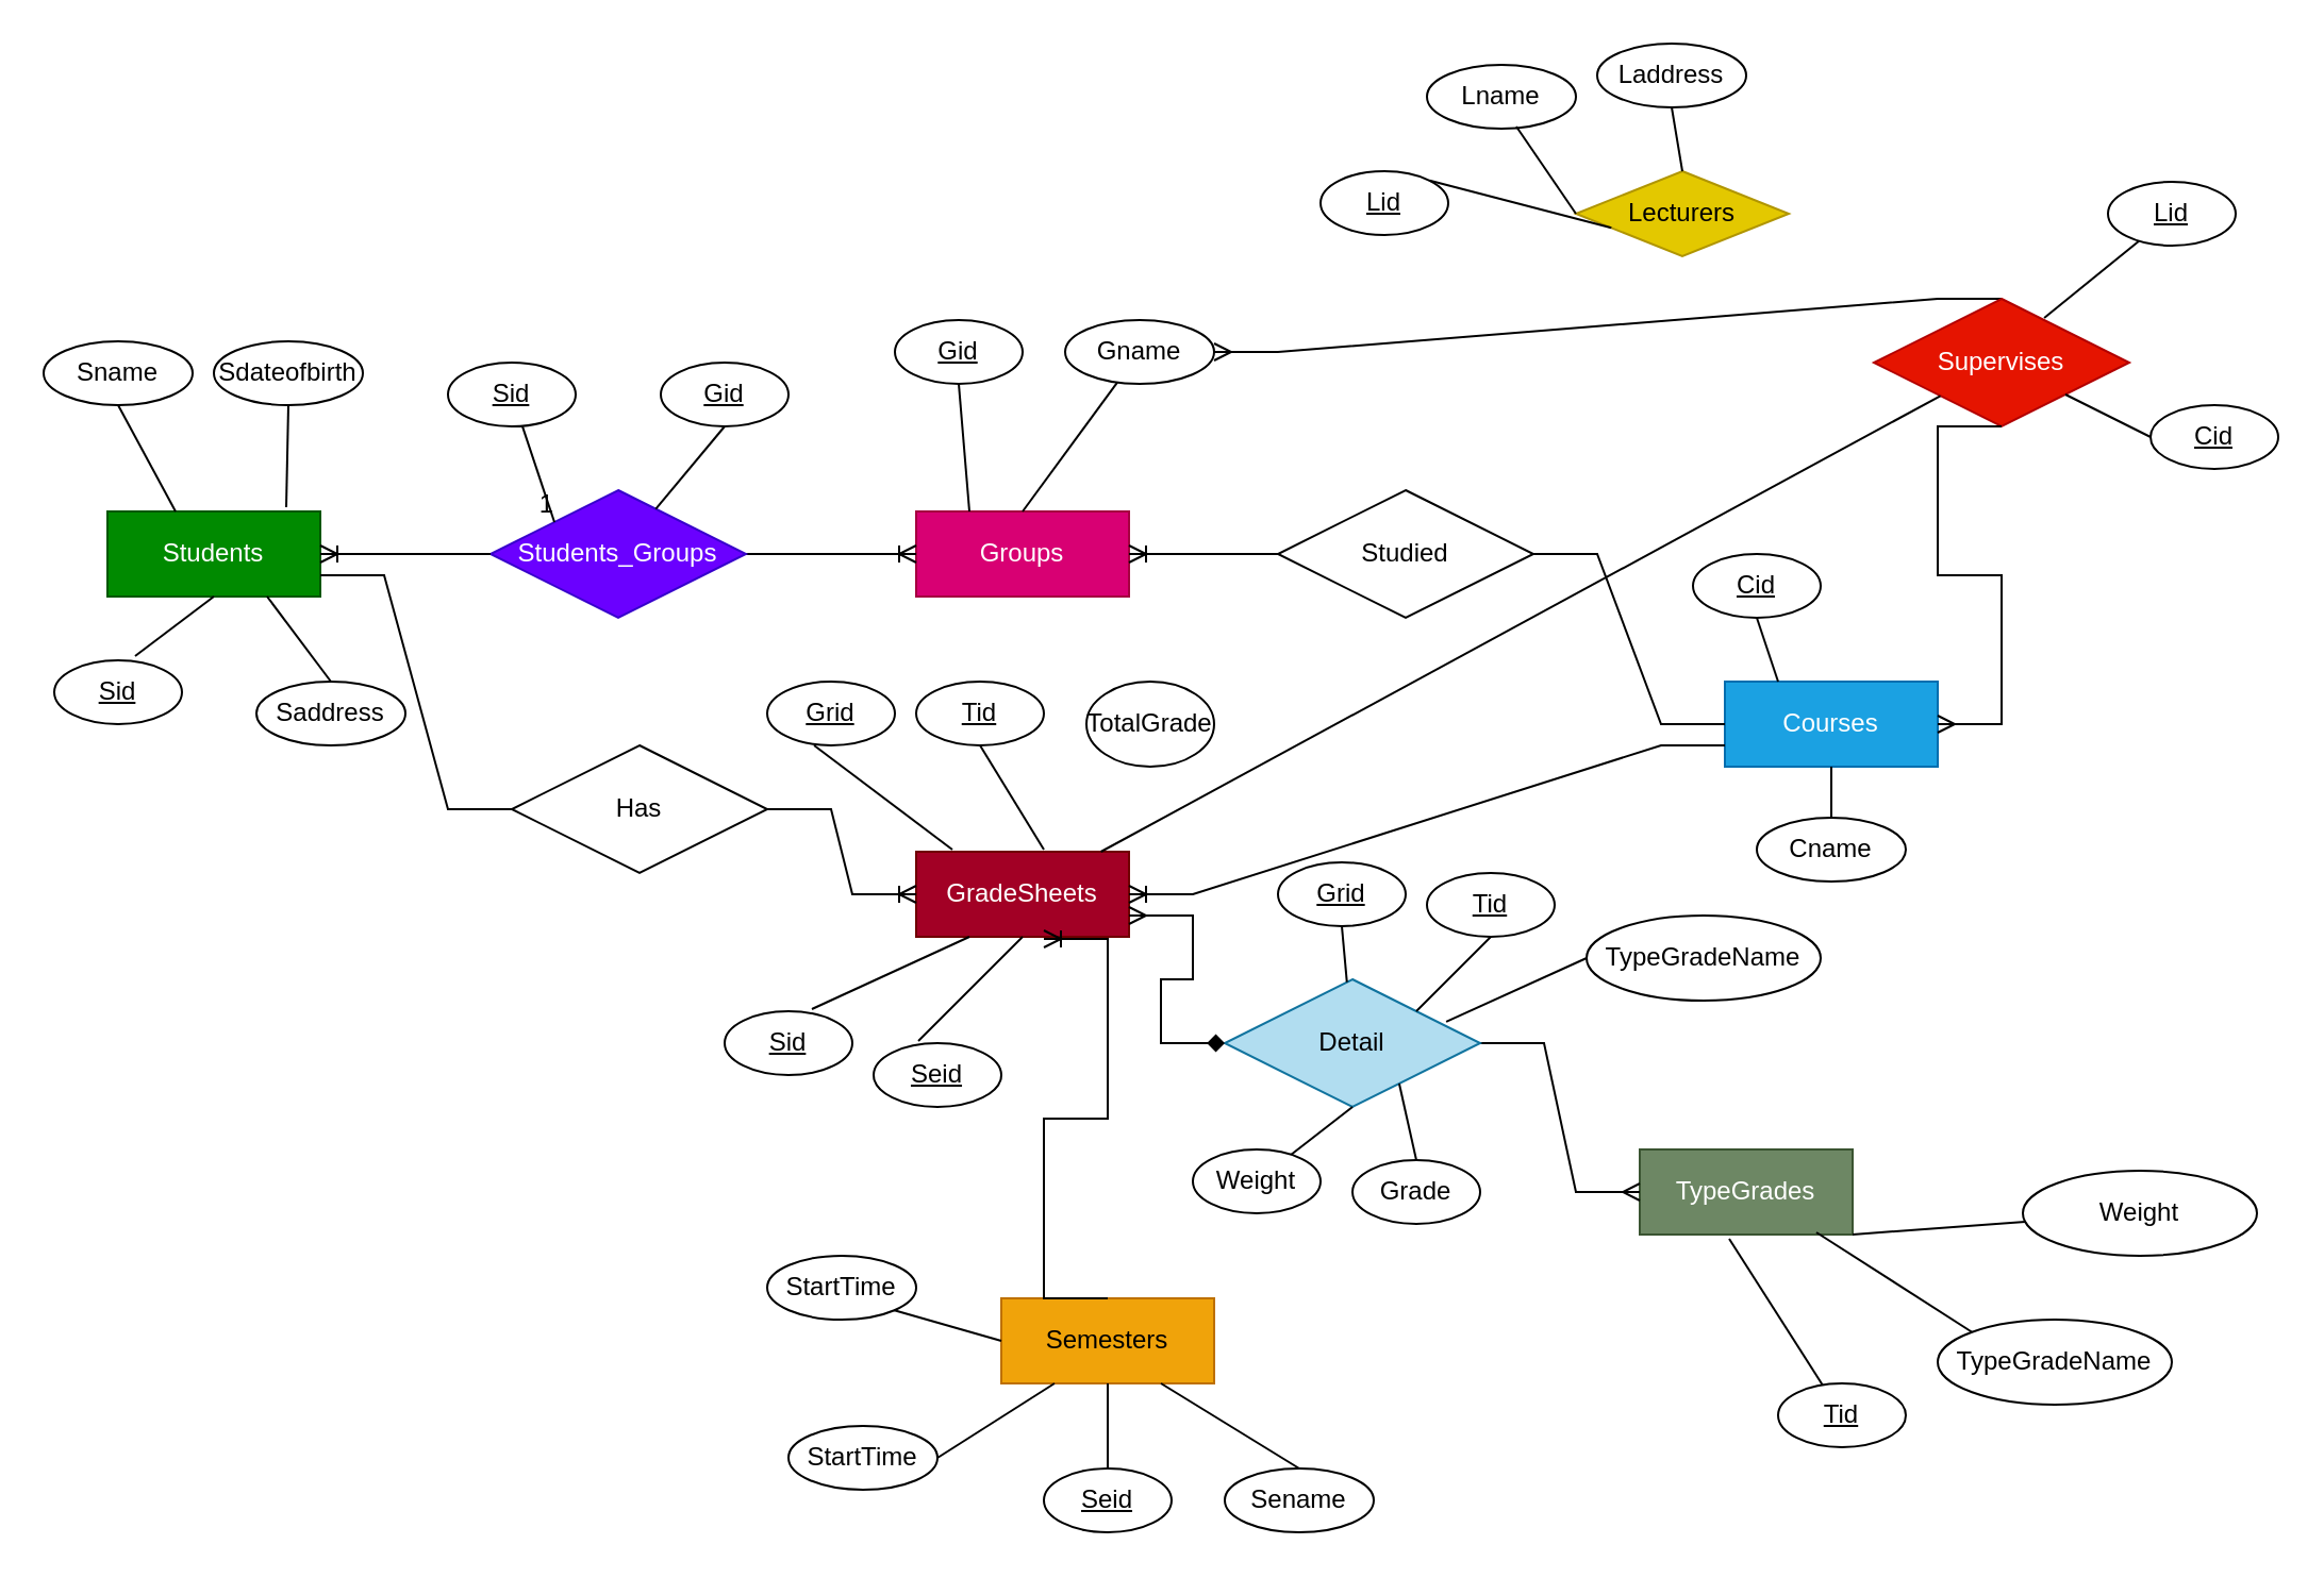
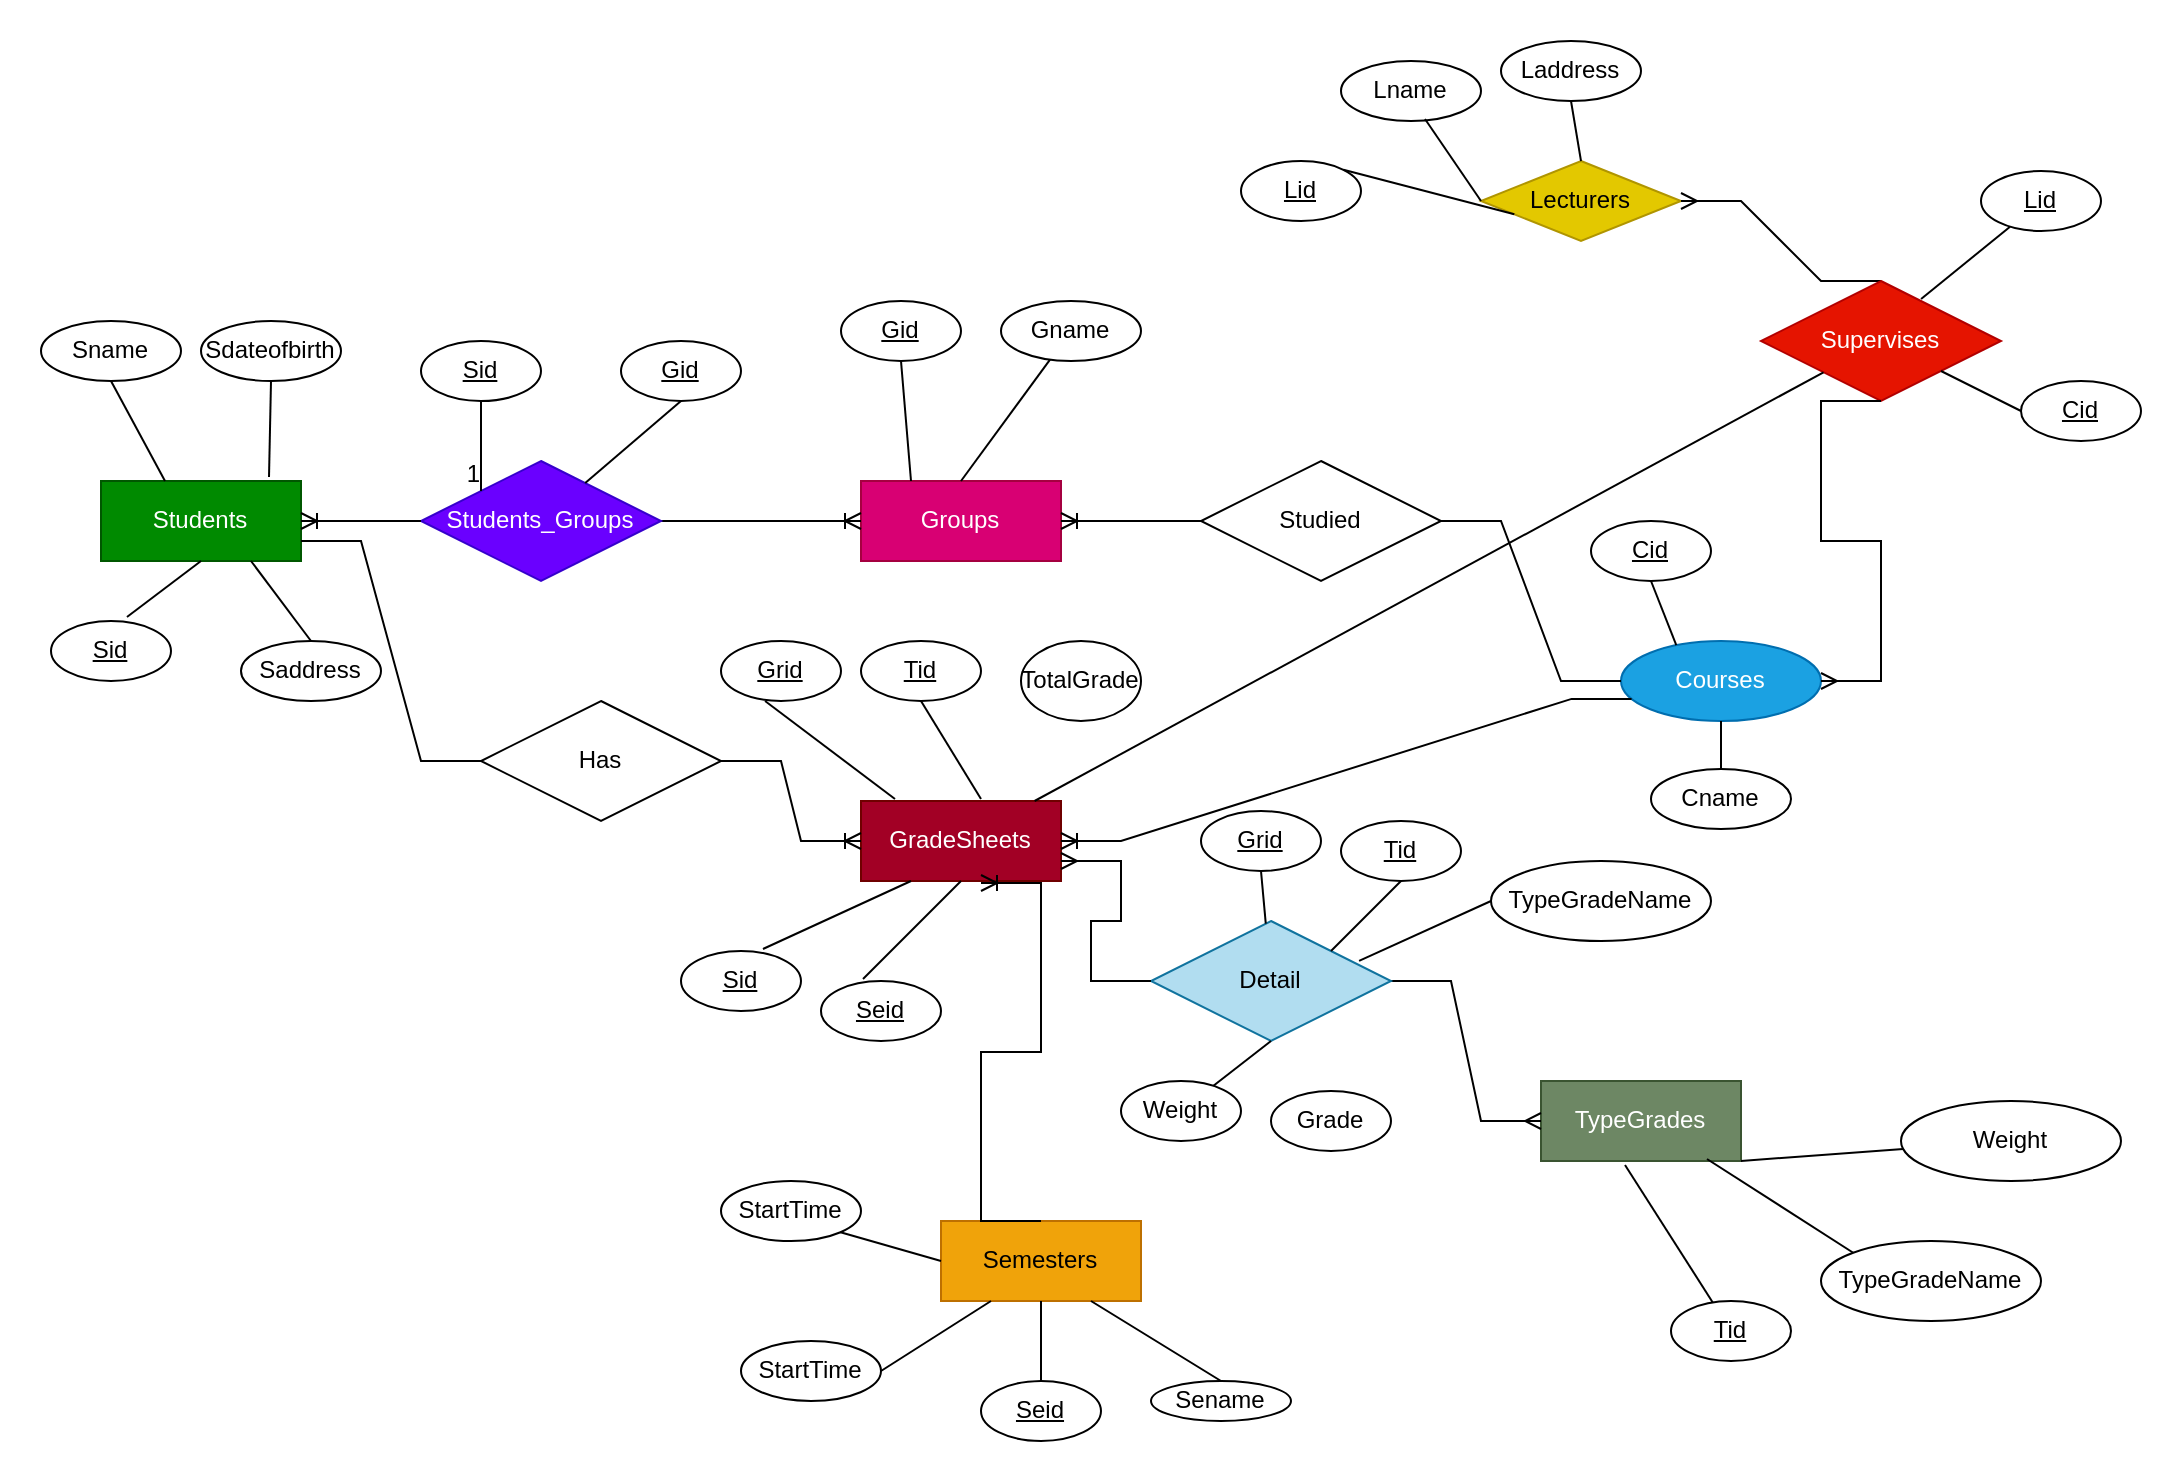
- <mxCell id="14" value="" style="edgeStyle=entityRelationEdgeStyle;fontSize=12;html=1;endArrow=ERmany;startArrow=none;rounded=0;exitX=0.5;exitY=0;exitDx=0;exitDy=0;" edge="1" parent="1" source="15" target="24"><mxGeometry width="100" height="100" relative="1" as="geometry"><mxPoint x="870" y="270" as="sourcePoint" /><mxPoint x="970" y="170" as="targetPoint" /></mxGeometry></mxCell>
+ <mxCell id="14" value="" style="edgeStyle=entityRelationEdgeStyle;fontSize=12;html=1;endArrow=ERmany;startArrow=none;rounded=0;exitX=0.5;exitY=0;exitDx=0;exitDy=0;entryX=1;entryY=0.5;entryDx=0;entryDy=0;" edge="1" parent="1" source="15" target="5"><mxGeometry width="100" height="100" relative="1" as="geometry"><mxPoint x="870" y="270" as="sourcePoint" /><mxPoint x="970" y="170" as="targetPoint" /></mxGeometry></mxCell>
- <mxCell id="9" value="Students_Groups" style="shape=rhombus;perimeter=rhombusPerimeter;whiteSpace=wrap;html=1;align=center;fillColor=#6a00ff;fontColor=#ffffff;strokeColor=#3700CC;" parent="1" vertex="1"><mxGeometry x="230" y="230" width="120" height="60" as="geometry" /></mxCell>
+ <mxCell id="9" value="Students_Groups" style="shape=rhombus;perimeter=rhombusPerimeter;whiteSpace=wrap;html=1;align=center;fillColor=#6a00ff;fontColor=#ffffff;strokeColor=#3700CC;" parent="1" vertex="1"><mxGeometry x="210" y="230" width="120" height="60" as="geometry" /></mxCell>
- <mxCell id="3" value="Courses" style="whiteSpace=wrap;html=1;align=center;fillColor=#1ba1e2;fontColor=#ffffff;strokeColor=#006EAF;" parent="1" vertex="1"><mxGeometry x="810" y="320" width="100" height="40" as="geometry" /></mxCell>
+ <mxCell id="3" value="Courses" style="ellipse;whiteSpace=wrap;html=1;align=center;fillColor=#1ba1e2;fontColor=#ffffff;strokeColor=#006EAF;" parent="1" vertex="1"><mxGeometry x="810" y="320" width="100" height="40" as="geometry" /></mxCell>
- <mxCell id="80" value="" style="edgeStyle=entityRelationEdgeStyle;fontSize=12;html=1;endArrow=diamond;startArrow=ERmany;rounded=0;entryX=0;entryY=0.5;entryDx=0;entryDy=0;exitX=1;exitY=0.75;exitDx=0;exitDy=0;" edge="1" parent="1" source="7" target="79"><mxGeometry width="100" height="100" relative="1" as="geometry"><mxPoint x="530" y="430" as="sourcePoint" /><mxPoint x="740" y="570" as="targetPoint" /></mxGeometry></mxCell>
+ <mxCell id="80" value="" style="edgeStyle=entityRelationEdgeStyle;fontSize=12;html=1;endArrow=none;startArrow=ERmany;rounded=0;entryX=0;entryY=0.5;entryDx=0;entryDy=0;exitX=1;exitY=0.75;exitDx=0;exitDy=0;" edge="1" parent="1" source="7" target="79"><mxGeometry width="100" height="100" relative="1" as="geometry"><mxPoint x="530" y="430" as="sourcePoint" /><mxPoint x="740" y="570" as="targetPoint" /></mxGeometry></mxCell>
- <mxCell id="90" value="" style="endArrow=none;html=1;rounded=0;exitX=0.683;exitY=0.817;exitDx=0;exitDy=0;exitPerimeter=0;entryX=0.5;entryY=0;entryDx=0;entryDy=0;" edge="1" parent="1" source="79" target="89"><mxGeometry relative="1" as="geometry"><mxPoint x="645" y="530" as="sourcePoint" /><mxPoint x="616.223" y="552.382" as="targetPoint" /></mxGeometry></mxCell>
- <mxCell id="60" value="Sename" style="ellipse;whiteSpace=wrap;html=1;align=center;" vertex="1" parent="1"><mxGeometry x="575" y="690" width="70" height="30" as="geometry" /></mxCell>
+ <mxCell id="60" value="Sename" style="ellipse;whiteSpace=wrap;html=1;align=center;" vertex="1" parent="1"><mxGeometry x="575" y="690" width="70" height="20" as="geometry" /></mxCell>
